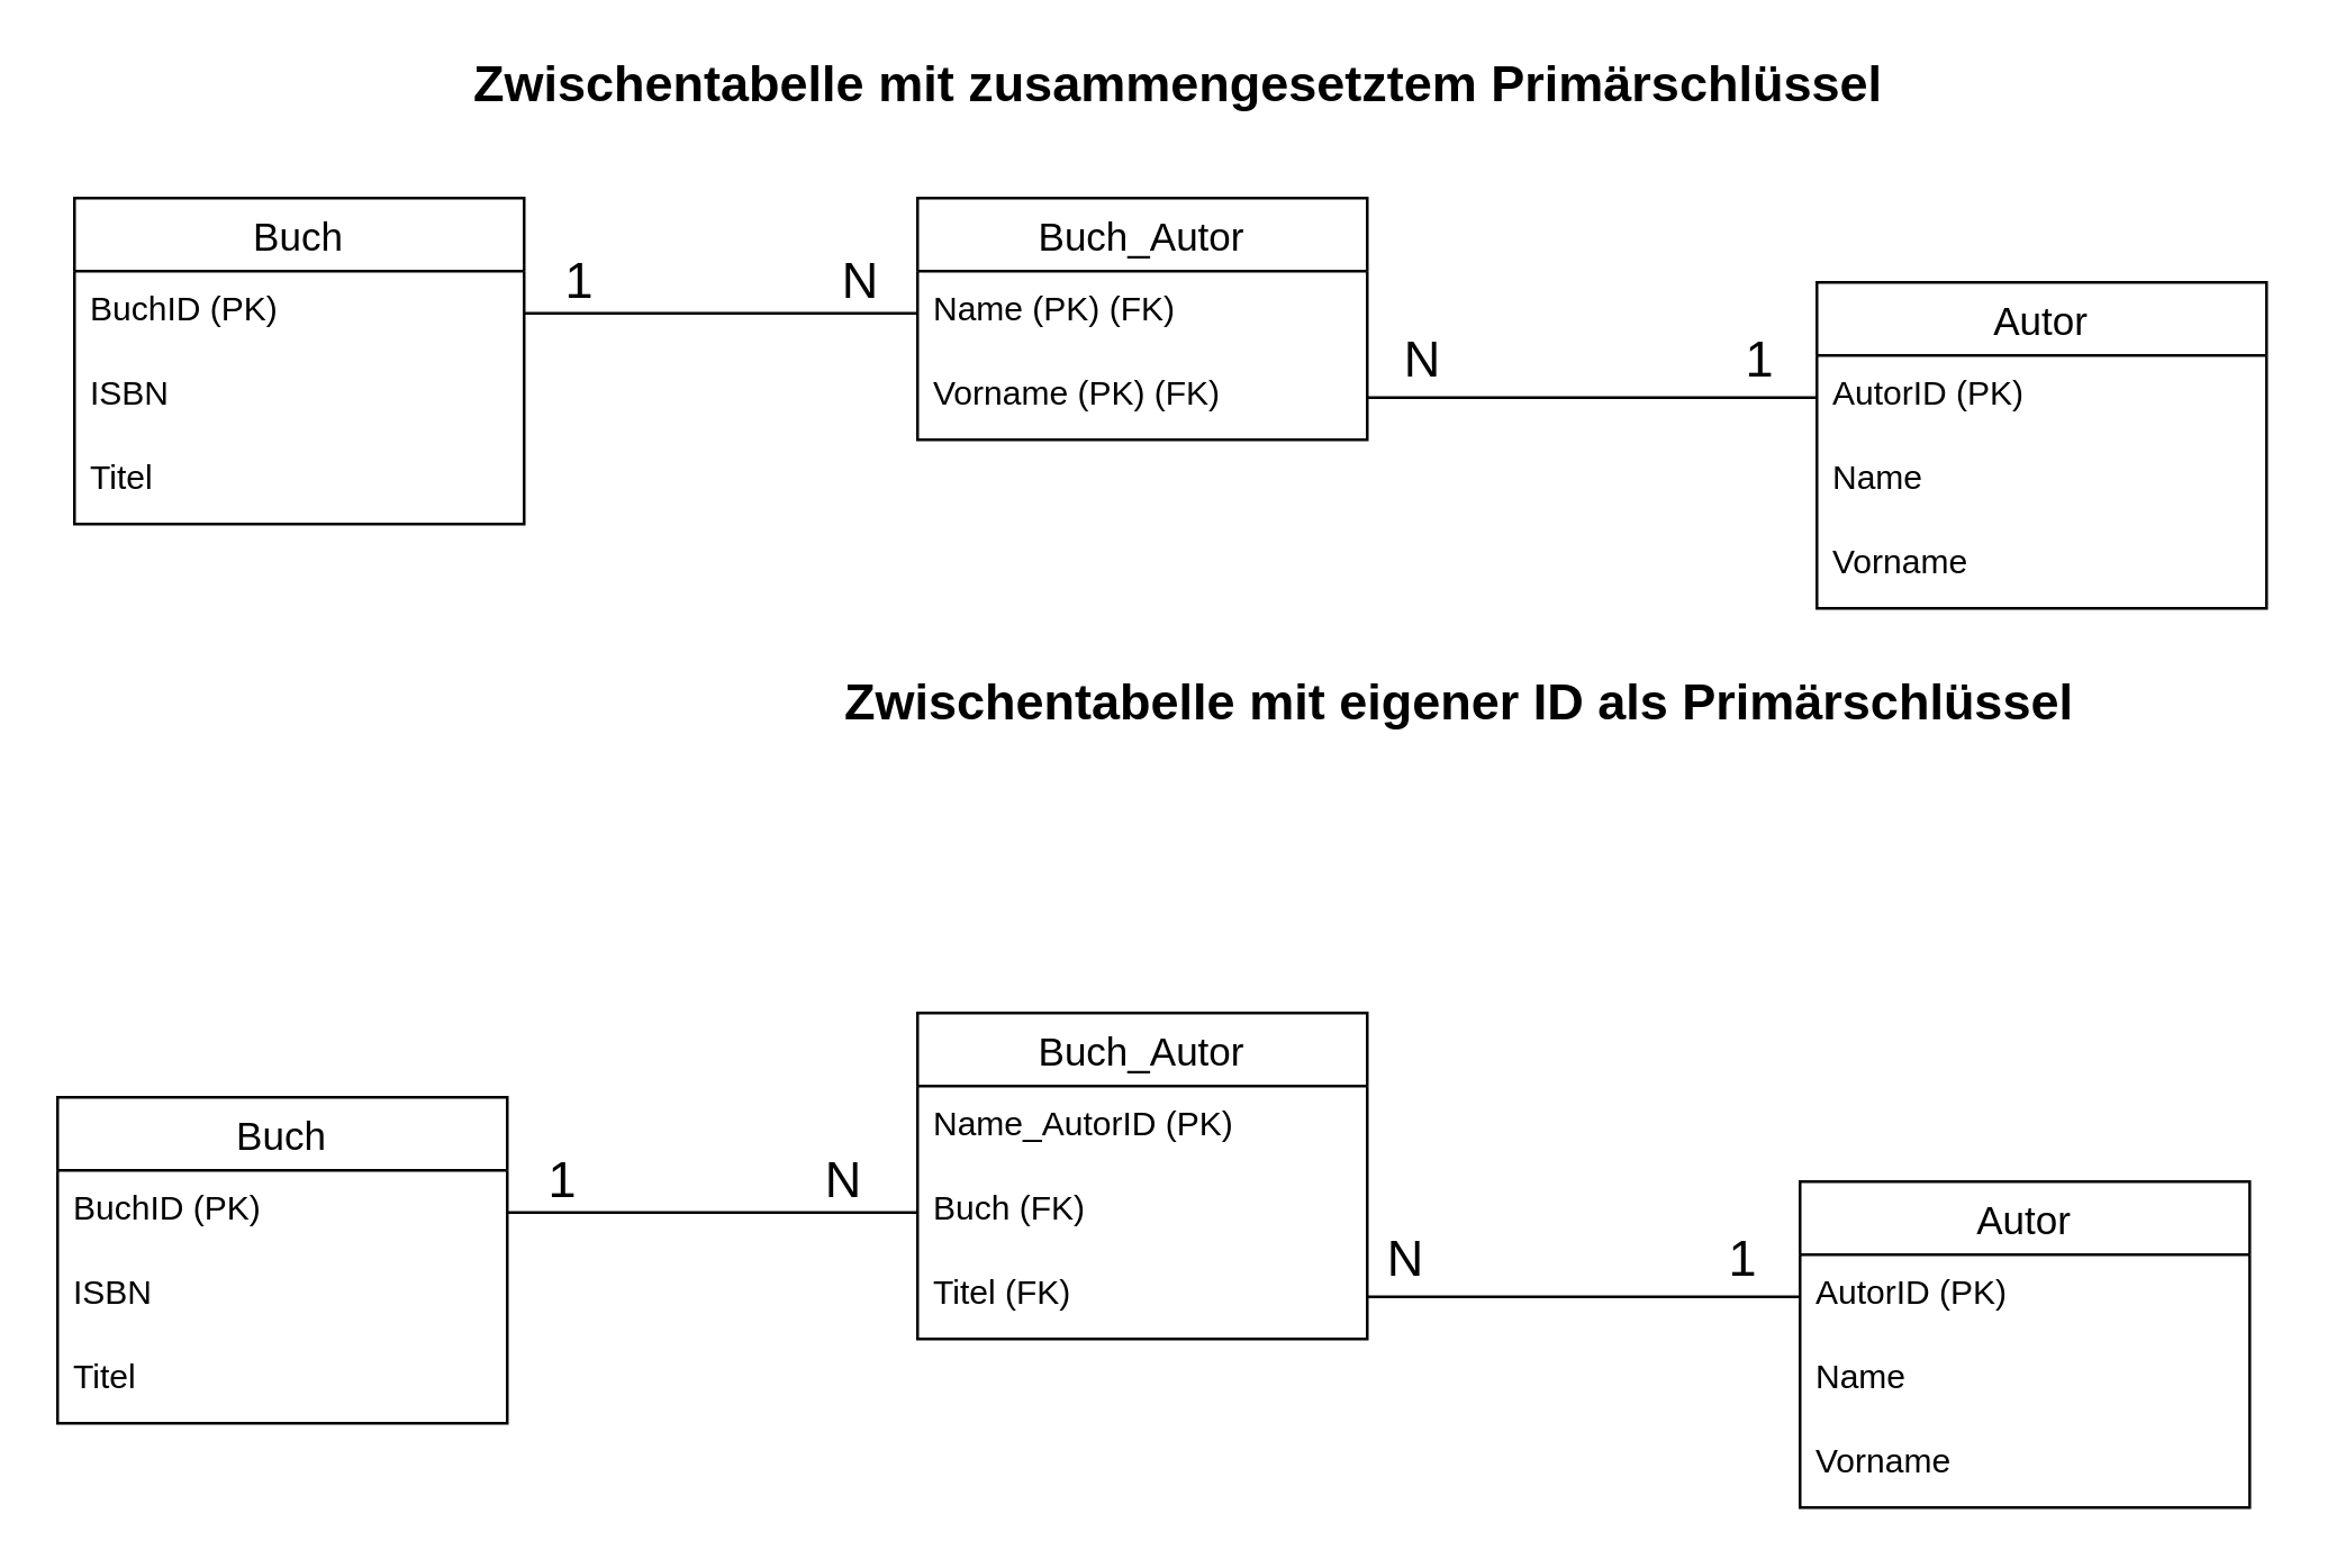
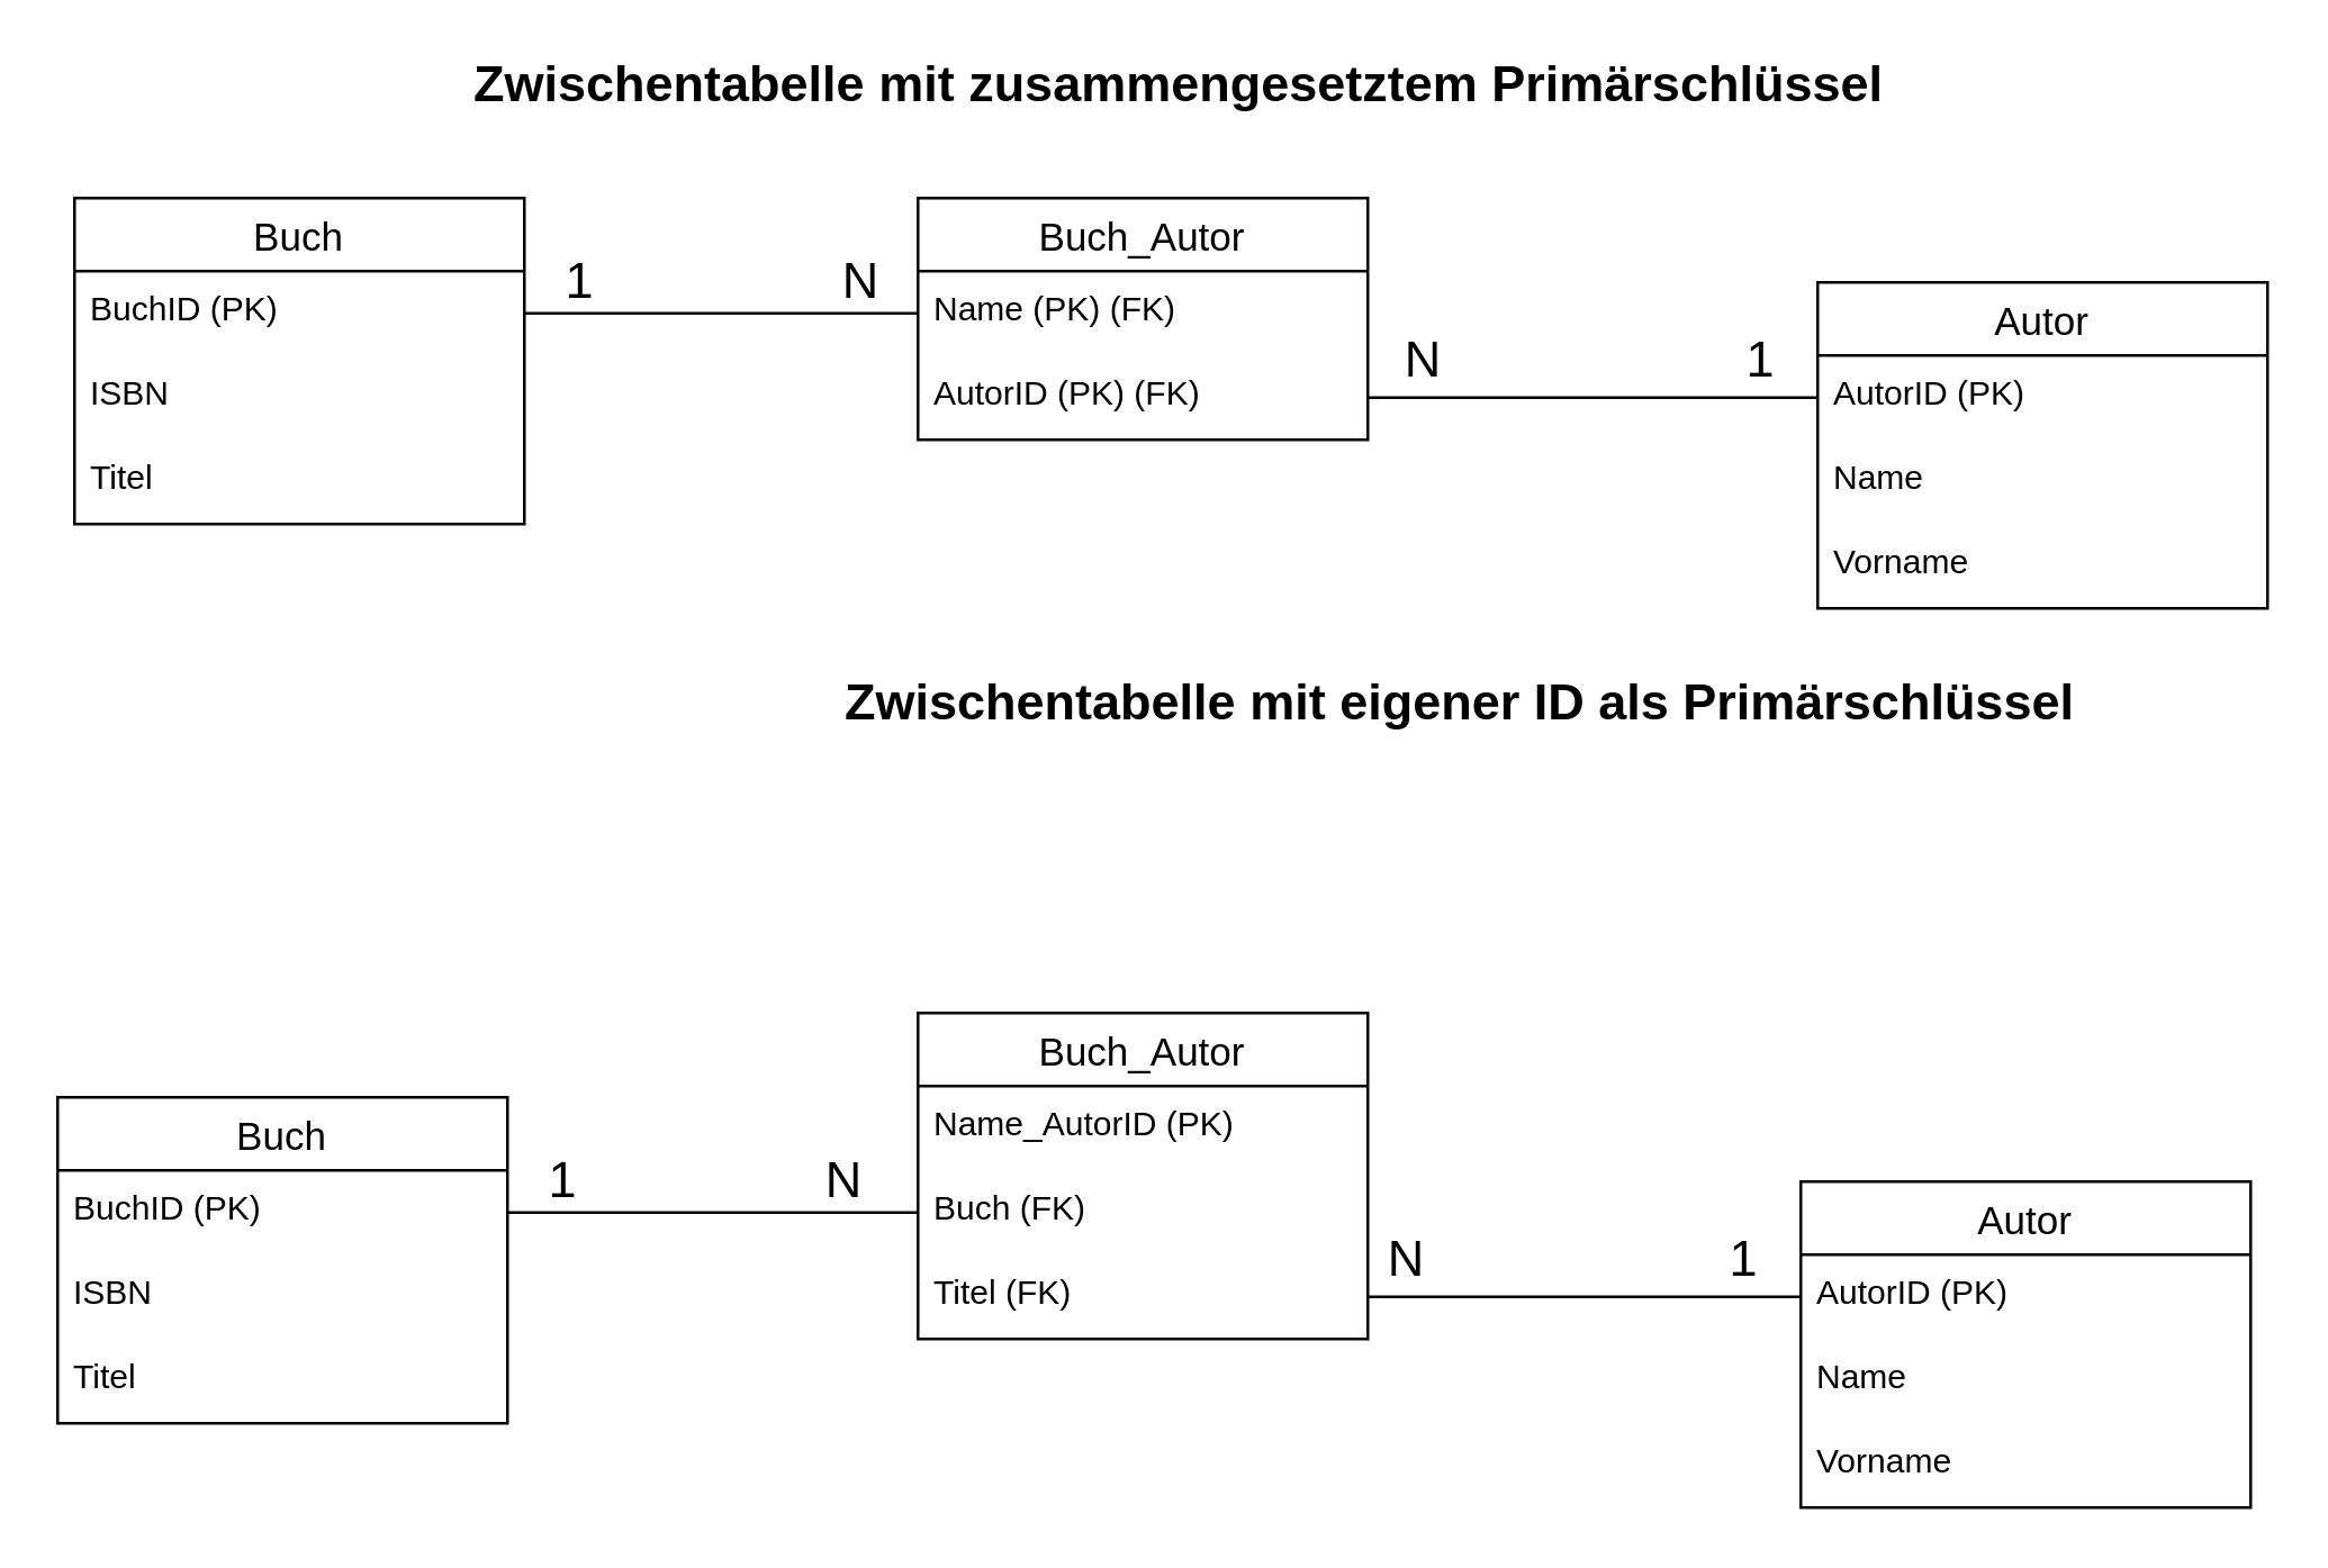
- <mxCell id="8" value="Vorname (PK) (FK)" style="text;strokeColor=none;fillColor=none;spacingLeft=4;spacingRight=4;overflow=hidden;rotatable=0;points=[[0,0.5],[1,0.5]];portConstraint=eastwest;fontSize=12;" vertex="1" parent="6"><mxGeometry y="56" width="160" height="30" as="geometry" /></mxCell>
+ <mxCell id="8" value="AutorID (PK) (FK)" style="text;strokeColor=none;fillColor=none;spacingLeft=4;spacingRight=4;overflow=hidden;rotatable=0;points=[[0,0.5],[1,0.5]];portConstraint=eastwest;fontSize=12;" vertex="1" parent="6"><mxGeometry y="56" width="160" height="30" as="geometry" /></mxCell>
